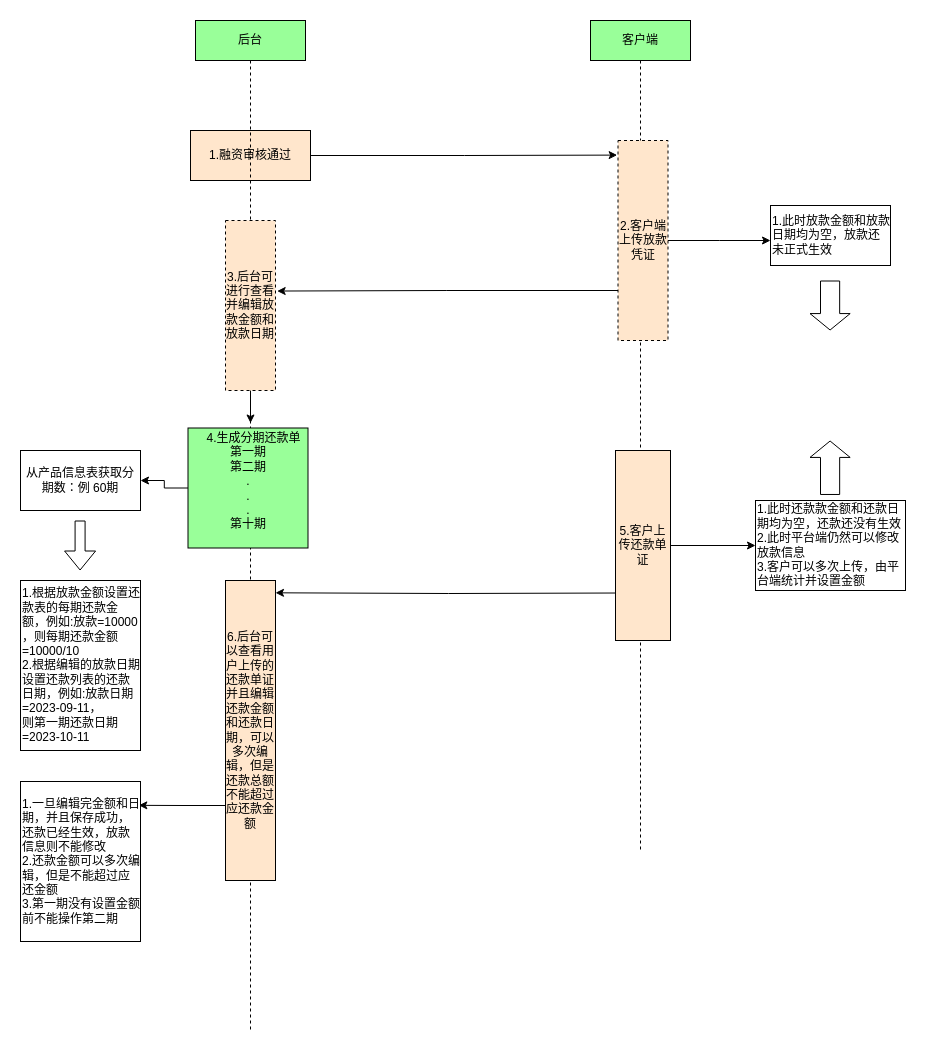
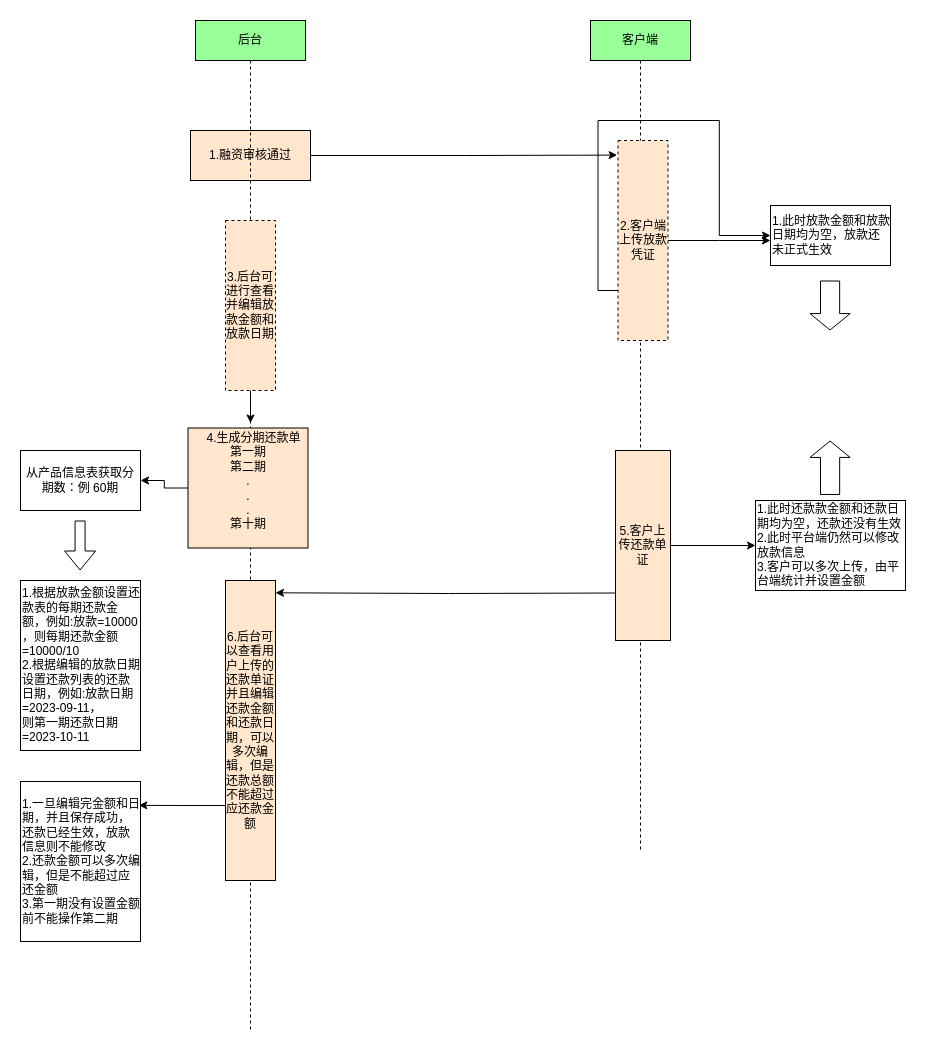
- <mxCell id="8" style="edgeStyle=orthogonalEdgeStyle;rounded=0;orthogonalLoop=1;jettySize=auto;html=1;exitX=0;exitY=0.75;exitDx=0;exitDy=0;entryX=1.033;entryY=0.415;entryDx=0;entryDy=0;entryPerimeter=0;" edge="1" parent="1" source="9" target="12"><mxGeometry relative="1" as="geometry" /></mxCell>
+ <mxCell id="8" style="edgeStyle=orthogonalEdgeStyle;rounded=0;orthogonalLoop=1;jettySize=auto;html=1;exitX=0;exitY=0.75;exitDx=0;exitDy=0;" edge="1" parent="1" source="9" target="10"><mxGeometry relative="1" as="geometry" /></mxCell>
- <mxCell id="24" value="&lt;div&gt;第一期&lt;/div&gt;&lt;div&gt;第二期&lt;/div&gt;&lt;div&gt;.&lt;/div&gt;&lt;div&gt;.&lt;/div&gt;&lt;div&gt;.&lt;/div&gt;&lt;div&gt;第十期&lt;br&gt;&lt;/div&gt;" style="whiteSpace=wrap;html=1;aspect=fixed;fillColor=#99ff99;" vertex="1" parent="23"><mxGeometry y="5" width="120" height="120" as="geometry" /></mxCell>
+ <mxCell id="24" value="&lt;div&gt;第一期&lt;/div&gt;&lt;div&gt;第二期&lt;/div&gt;&lt;div&gt;.&lt;/div&gt;&lt;div&gt;.&lt;/div&gt;&lt;div&gt;.&lt;/div&gt;&lt;div&gt;第十期&lt;br&gt;&lt;/div&gt;" style="whiteSpace=wrap;html=1;aspect=fixed;fillColor=#FFE6CC;" vertex="1" parent="23"><mxGeometry y="5" width="120" height="120" as="geometry" /></mxCell>
